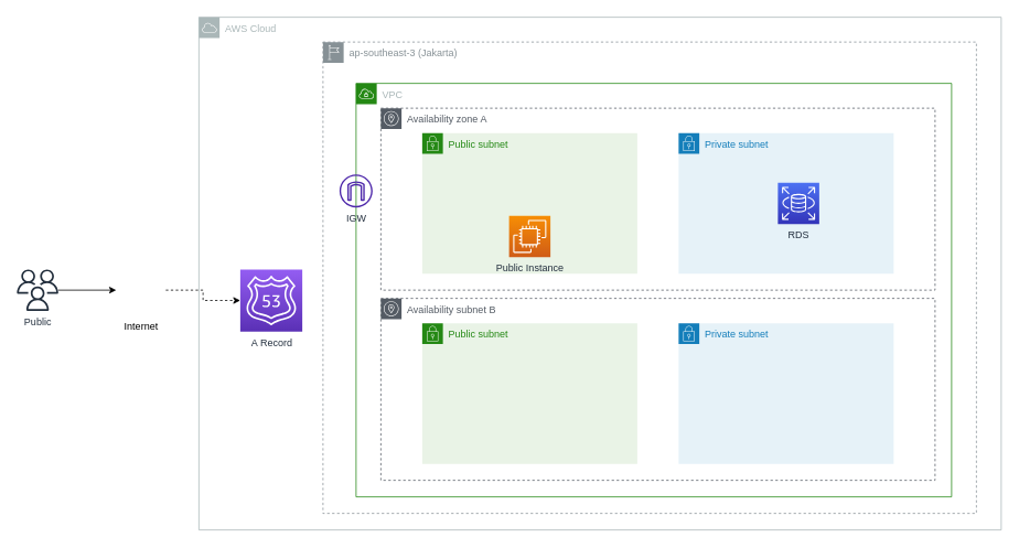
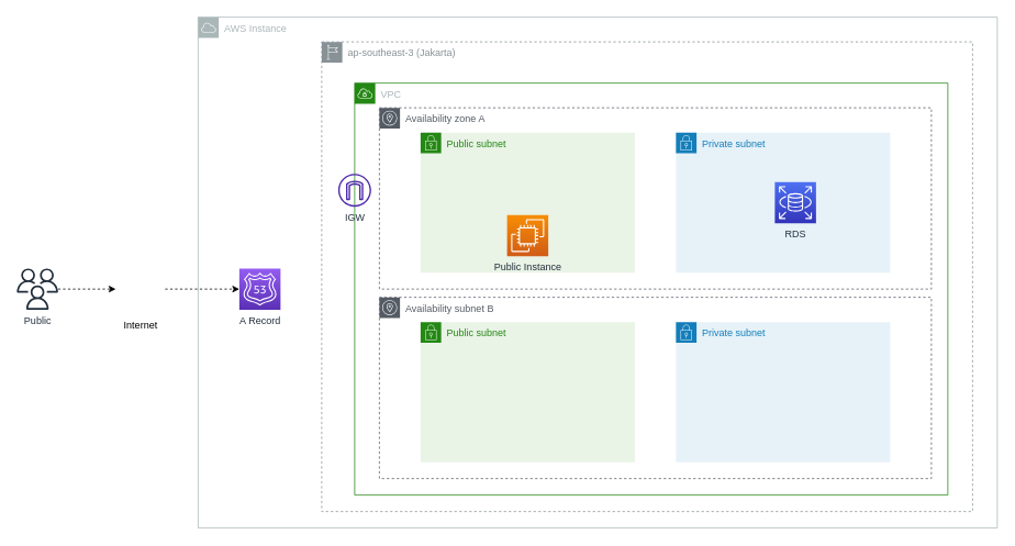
- <mxCell id="2" value="AWS Cloud" style="sketch=0;outlineConnect=0;gradientColor=none;html=1;whiteSpace=wrap;fontSize=12;fontStyle=0;shape=mxgraph.aws4.group;grIcon=mxgraph.aws4.group_aws_cloud;strokeColor=#AAB7B8;fillColor=none;verticalAlign=top;align=left;spacingLeft=30;fontColor=#AAB7B8;dashed=0;" vertex="1" parent="1"><mxGeometry x="240" y="20" width="970" height="620" as="geometry" /></mxCell>
+ <mxCell id="2" value="AWS Instance" style="sketch=0;outlineConnect=0;gradientColor=none;html=1;whiteSpace=wrap;fontSize=12;fontStyle=0;shape=mxgraph.aws4.group;grIcon=mxgraph.aws4.group_aws_cloud;strokeColor=#AAB7B8;fillColor=none;verticalAlign=top;align=left;spacingLeft=30;fontColor=#AAB7B8;dashed=0;" vertex="1" parent="1"><mxGeometry x="240" y="20" width="970" height="620" as="geometry" /></mxCell>
- <mxCell id="19" style="edgeStyle=orthogonalEdgeStyle;rounded=0;orthogonalLoop=1;jettySize=auto;html=1;" edge="1" parent="1" source="20" target="18"><mxGeometry relative="1" as="geometry" /></mxCell>
+ <mxCell id="19" style="edgeStyle=orthogonalEdgeStyle;rounded=0;orthogonalLoop=1;jettySize=auto;html=1;dashed=1;" edge="1" parent="1" source="20" target="18"><mxGeometry relative="1" as="geometry" /></mxCell>
- <mxCell id="16" value="A Record" style="sketch=0;points=[[0,0,0],[0.25,0,0],[0.5,0,0],[0.75,0,0],[1,0,0],[0,1,0],[0.25,1,0],[0.5,1,0],[0.75,1,0],[1,1,0],[0,0.25,0],[0,0.5,0],[0,0.75,0],[1,0.25,0],[1,0.5,0],[1,0.75,0]];outlineConnect=0;fontColor=#232F3E;gradientColor=#945DF2;gradientDirection=north;fillColor=#5A30B5;strokeColor=#ffffff;dashed=0;verticalLabelPosition=bottom;verticalAlign=top;align=center;html=1;fontSize=12;fontStyle=0;aspect=fixed;shape=mxgraph.aws4.resourceIcon;resIcon=mxgraph.aws4.route_53;" vertex="1" parent="1"><mxGeometry x="290" y="325" width="75" height="75" as="geometry" /></mxCell>
+ <mxCell id="16" value="A Record" style="sketch=0;points=[[0,0,0],[0.25,0,0],[0.5,0,0],[0.75,0,0],[1,0,0],[0,1,0],[0.25,1,0],[0.5,1,0],[0.75,1,0],[1,1,0],[0,0.25,0],[0,0.5,0],[0,0.75,0],[1,0.25,0],[1,0.5,0],[1,0.75,0]];outlineConnect=0;fontColor=#232F3E;gradientColor=#945DF2;gradientDirection=north;fillColor=#5A30B5;strokeColor=#ffffff;dashed=0;verticalLabelPosition=bottom;verticalAlign=top;align=center;html=1;fontSize=12;fontStyle=0;aspect=fixed;shape=mxgraph.aws4.resourceIcon;resIcon=mxgraph.aws4.route_53;" vertex="1" parent="1"><mxGeometry x="290" y="325" width="50" height="50" as="geometry" /></mxCell>
